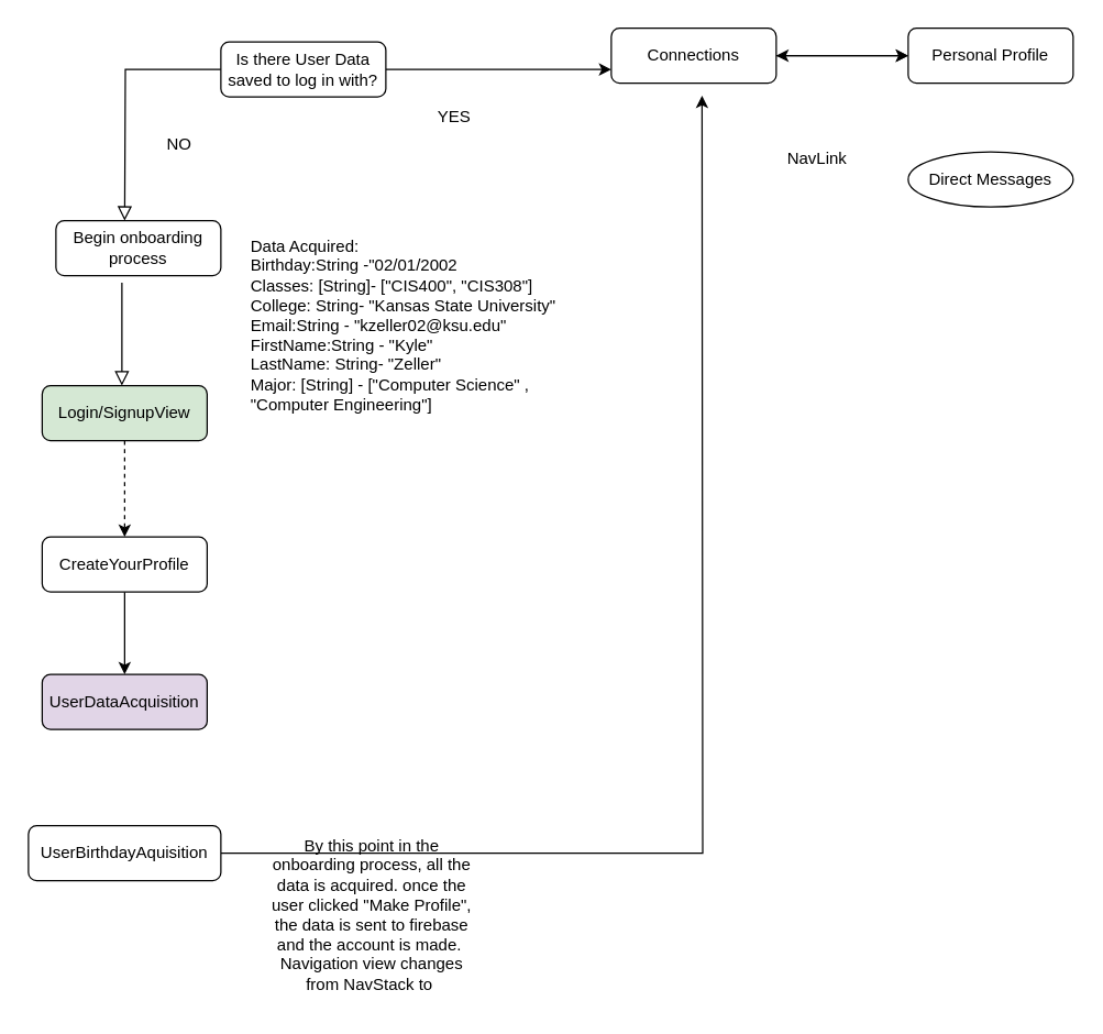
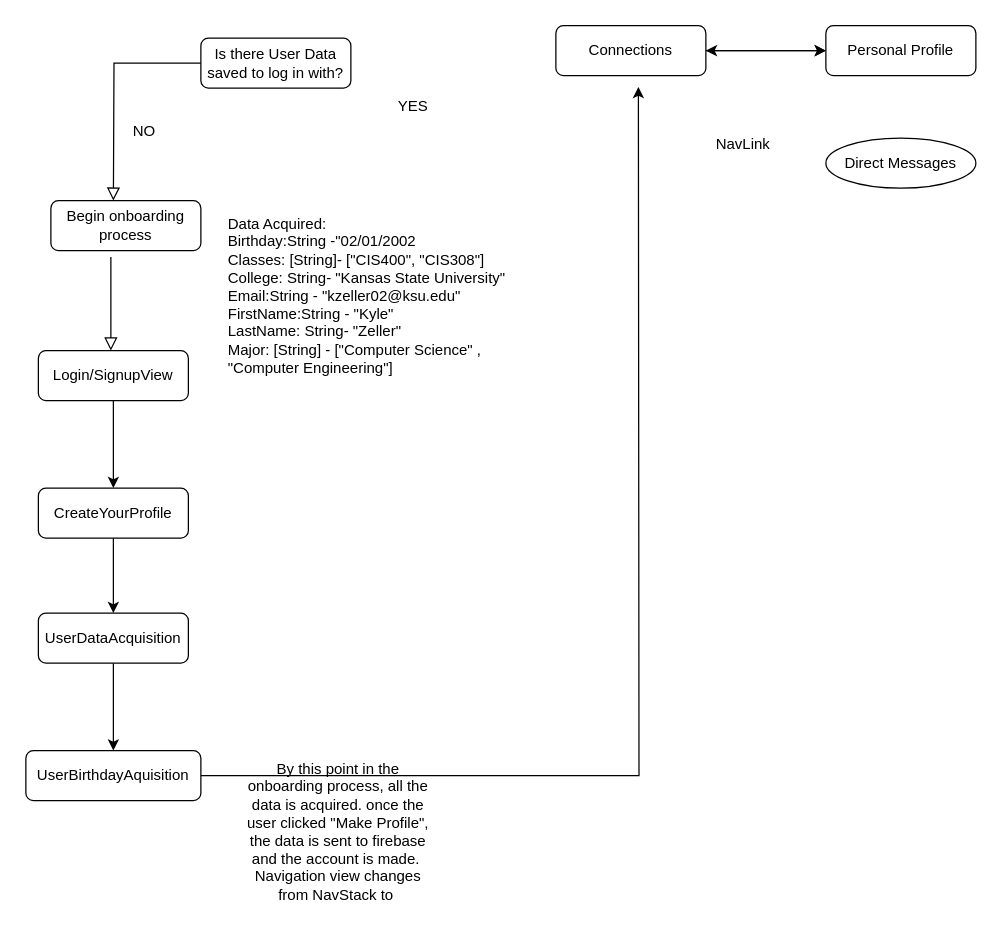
- <mxCell id="3" style="edgeStyle=orthogonalEdgeStyle;rounded=0;orthogonalLoop=1;jettySize=auto;html=1;entryX=0;entryY=0.75;entryDx=0;entryDy=0;" edge="1" parent="1" source="4" target="20"><mxGeometry relative="1" as="geometry" /></mxCell>
- <mxCell id="5" value="NO" style="text;html=1;strokeColor=none;fillColor=none;align=center;verticalAlign=middle;whiteSpace=wrap;rounded=0;" vertex="1" parent="1"><mxGeometry x="100" y="90" width="60" height="30" as="geometry" /></mxCell>
+ <mxCell id="5" value="NO" style="text;html=1;strokeColor=none;fillColor=none;align=center;verticalAlign=middle;whiteSpace=wrap;rounded=0;" vertex="1" parent="1"><mxGeometry x="85" y="90" width="60" height="30" as="geometry" /></mxCell>
- <mxCell id="10" value="Login/SignupView" style="rounded=1;whiteSpace=wrap;html=1;fontSize=12;glass=0;strokeWidth=1;shadow=0;fillColor=#d5e8d4;" vertex="1" parent="1"><mxGeometry y="280" width="120" height="40" as="geometry" x="30" /></mxCell>
+ <mxCell id="10" value="Login/SignupView" style="rounded=1;whiteSpace=wrap;html=1;fontSize=12;glass=0;strokeWidth=1;shadow=0;" vertex="1" parent="1"><mxGeometry y="280" width="120" height="40" as="geometry" x="30" /></mxCell>
- <mxCell id="9" value="" style="edgeStyle=orthogonalEdgeStyle;rounded=0;orthogonalLoop=1;jettySize=auto;html=1;dashed=1;" edge="1" parent="1" source="10" target="12"><mxGeometry relative="1" as="geometry" /></mxCell>
+ <mxCell id="9" value="" style="edgeStyle=orthogonalEdgeStyle;rounded=0;orthogonalLoop=1;jettySize=auto;html=1;" edge="1" parent="1" source="10" target="12"><mxGeometry relative="1" as="geometry" /></mxCell>
- <mxCell id="15" value="UserDataAcquisition" style="rounded=1;whiteSpace=wrap;html=1;fontSize=12;glass=0;strokeWidth=1;shadow=0;fillColor=#e1d5e7;" vertex="1" parent="1"><mxGeometry y="490" width="120" height="40" as="geometry" x="30" /></mxCell>
+ <mxCell id="15" value="UserDataAcquisition" style="rounded=1;whiteSpace=wrap;html=1;fontSize=12;glass=0;strokeWidth=1;shadow=0;" vertex="1" parent="1"><mxGeometry y="490" width="120" height="40" as="geometry" x="30" /></mxCell>
+ <mxCell id="14" value="" style="edgeStyle=orthogonalEdgeStyle;rounded=0;orthogonalLoop=1;jettySize=auto;html=1;" edge="1" parent="1" source="15" target="17"><mxGeometry relative="1" as="geometry" /></mxCell>
